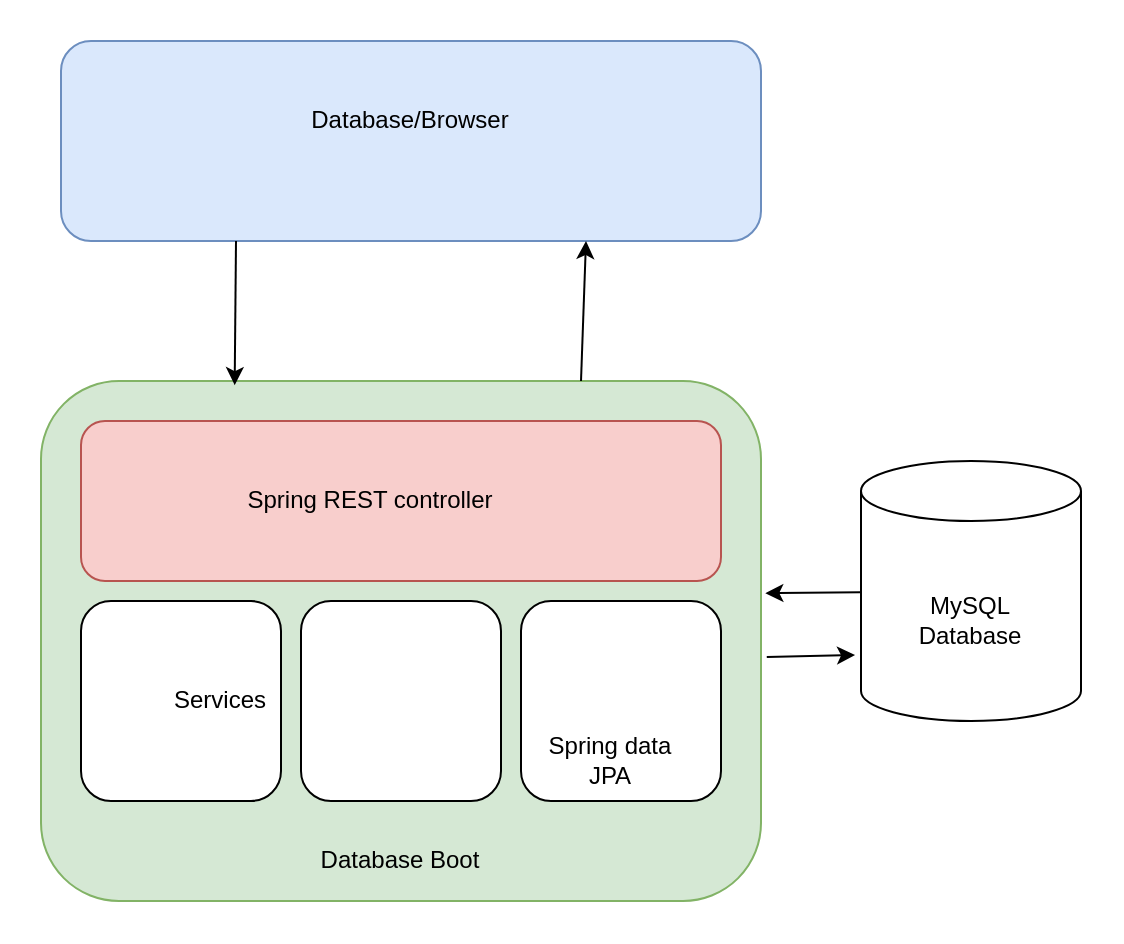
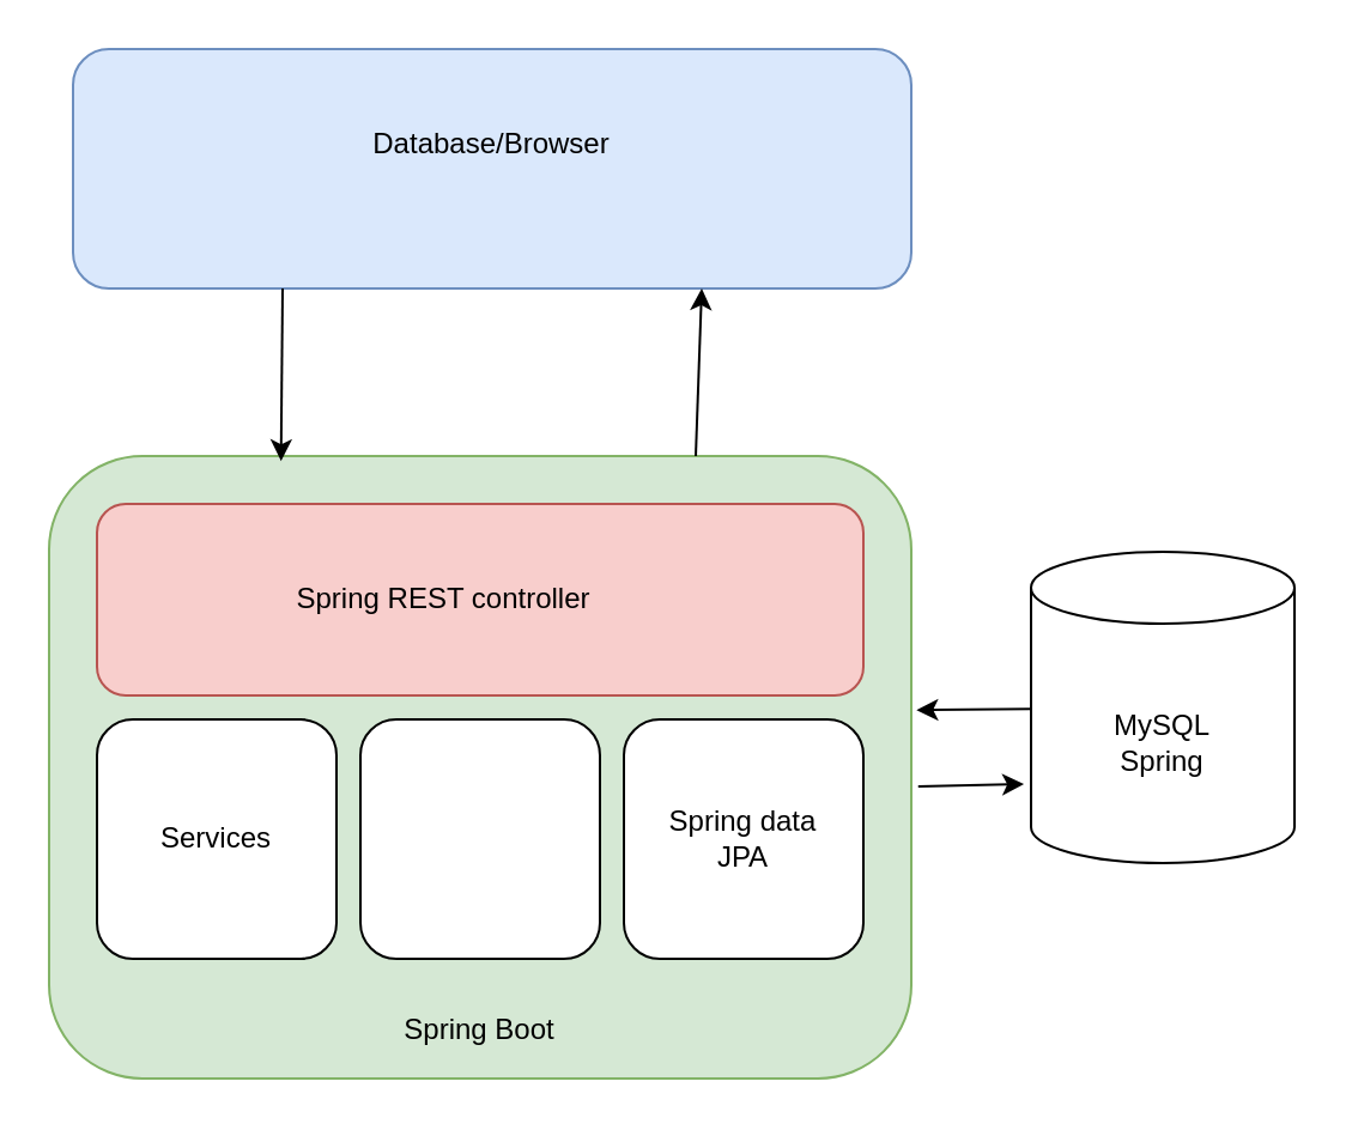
- <mxCell id="3" value="&lt;div&gt;MySQL&lt;/div&gt;&lt;div&gt;Database&lt;br&gt;&lt;/div&gt;" style="text;html=1;strokeColor=none;fillColor=none;align=center;verticalAlign=middle;whiteSpace=wrap;rounded=0;" vertex="1" parent="1"><mxGeometry x="465" y="300" width="40" height="20" as="geometry" /></mxCell>
+ <mxCell id="3" value="&lt;div&gt;MySQL&lt;/div&gt;&lt;div&gt;Spring&lt;br&gt;&lt;/div&gt;" style="text;html=1;strokeColor=none;fillColor=none;align=center;verticalAlign=middle;whiteSpace=wrap;rounded=0;" vertex="1" parent="1"><mxGeometry x="465" y="300" width="40" height="20" as="geometry" /></mxCell>
- <mxCell id="11" value="Services" style="text;html=1;strokeColor=none;fillColor=none;align=center;verticalAlign=middle;whiteSpace=wrap;rounded=0;" vertex="1" parent="1"><mxGeometry x="90" y="340" width="40" height="20" as="geometry" /></mxCell>
+ <mxCell id="11" value="Services" style="text;html=1;strokeColor=none;fillColor=none;align=center;verticalAlign=middle;whiteSpace=wrap;rounded=0;" vertex="1" parent="1"><mxGeometry x="70" y="340" width="40" height="20" as="geometry" /></mxCell>
- <mxCell id="12" value="Spring data JPA" style="text;html=1;strokeColor=none;fillColor=none;align=center;verticalAlign=middle;whiteSpace=wrap;rounded=0;" vertex="1" parent="1"><mxGeometry x="270" y="370" width="70" height="20" as="geometry" /></mxCell>
+ <mxCell id="12" value="Spring data JPA" style="text;html=1;strokeColor=none;fillColor=none;align=center;verticalAlign=middle;whiteSpace=wrap;rounded=0;" vertex="1" parent="1"><mxGeometry x="275" y="340" width="70" height="20" as="geometry" /></mxCell>
- <mxCell id="8" value="Database Boot" style="text;html=1;strokeColor=none;fillColor=none;align=center;verticalAlign=middle;whiteSpace=wrap;rounded=0;" vertex="1" parent="1"><mxGeometry x="140" y="420" width="120" height="20" as="geometry" /></mxCell>
+ <mxCell id="8" value="Spring Boot" style="text;html=1;strokeColor=none;fillColor=none;align=center;verticalAlign=middle;whiteSpace=wrap;rounded=0;" vertex="1" parent="1"><mxGeometry x="140" y="420" width="120" height="20" as="geometry" /></mxCell>
